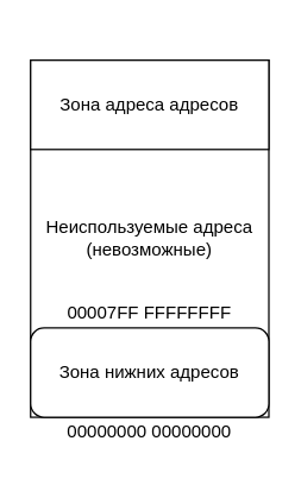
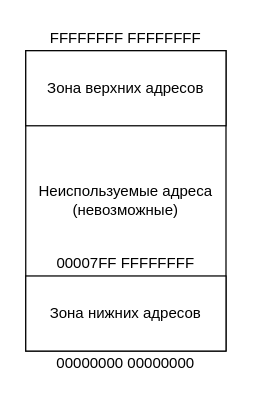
+ <mxCell id="7" value="FFFFFFFF FFFFFFFF" style="text;html=1;strokeColor=none;fillColor=none;align=center;verticalAlign=middle;whiteSpace=wrap;rounded=0;" vertex="1" parent="1"><mxGeometry x="20" y="20" width="160" height="20" as="geometry" /></mxCell>
- <mxCell id="4" value="Зона адреса адресов" style="rounded=0;whiteSpace=wrap;html=1;" vertex="1" parent="1"><mxGeometry x="20" y="40" width="160" height="60" as="geometry" /></mxCell>
+ <mxCell id="4" value="Зона верхних адресов" style="rounded=0;whiteSpace=wrap;html=1;" vertex="1" parent="1"><mxGeometry x="20" y="40" width="160" height="60" as="geometry" /></mxCell>
- <mxCell id="3" value="Зона нижних адресов" style="whiteSpace=wrap;html=1;rounded=1;" vertex="1" parent="1"><mxGeometry x="20" y="220" width="160" height="60" as="geometry" /></mxCell>
+ <mxCell id="3" value="Зона нижних адресов" style="rounded=0;whiteSpace=wrap;html=1;" vertex="1" parent="1"><mxGeometry x="20" y="220" width="160" height="60" as="geometry" /></mxCell>
